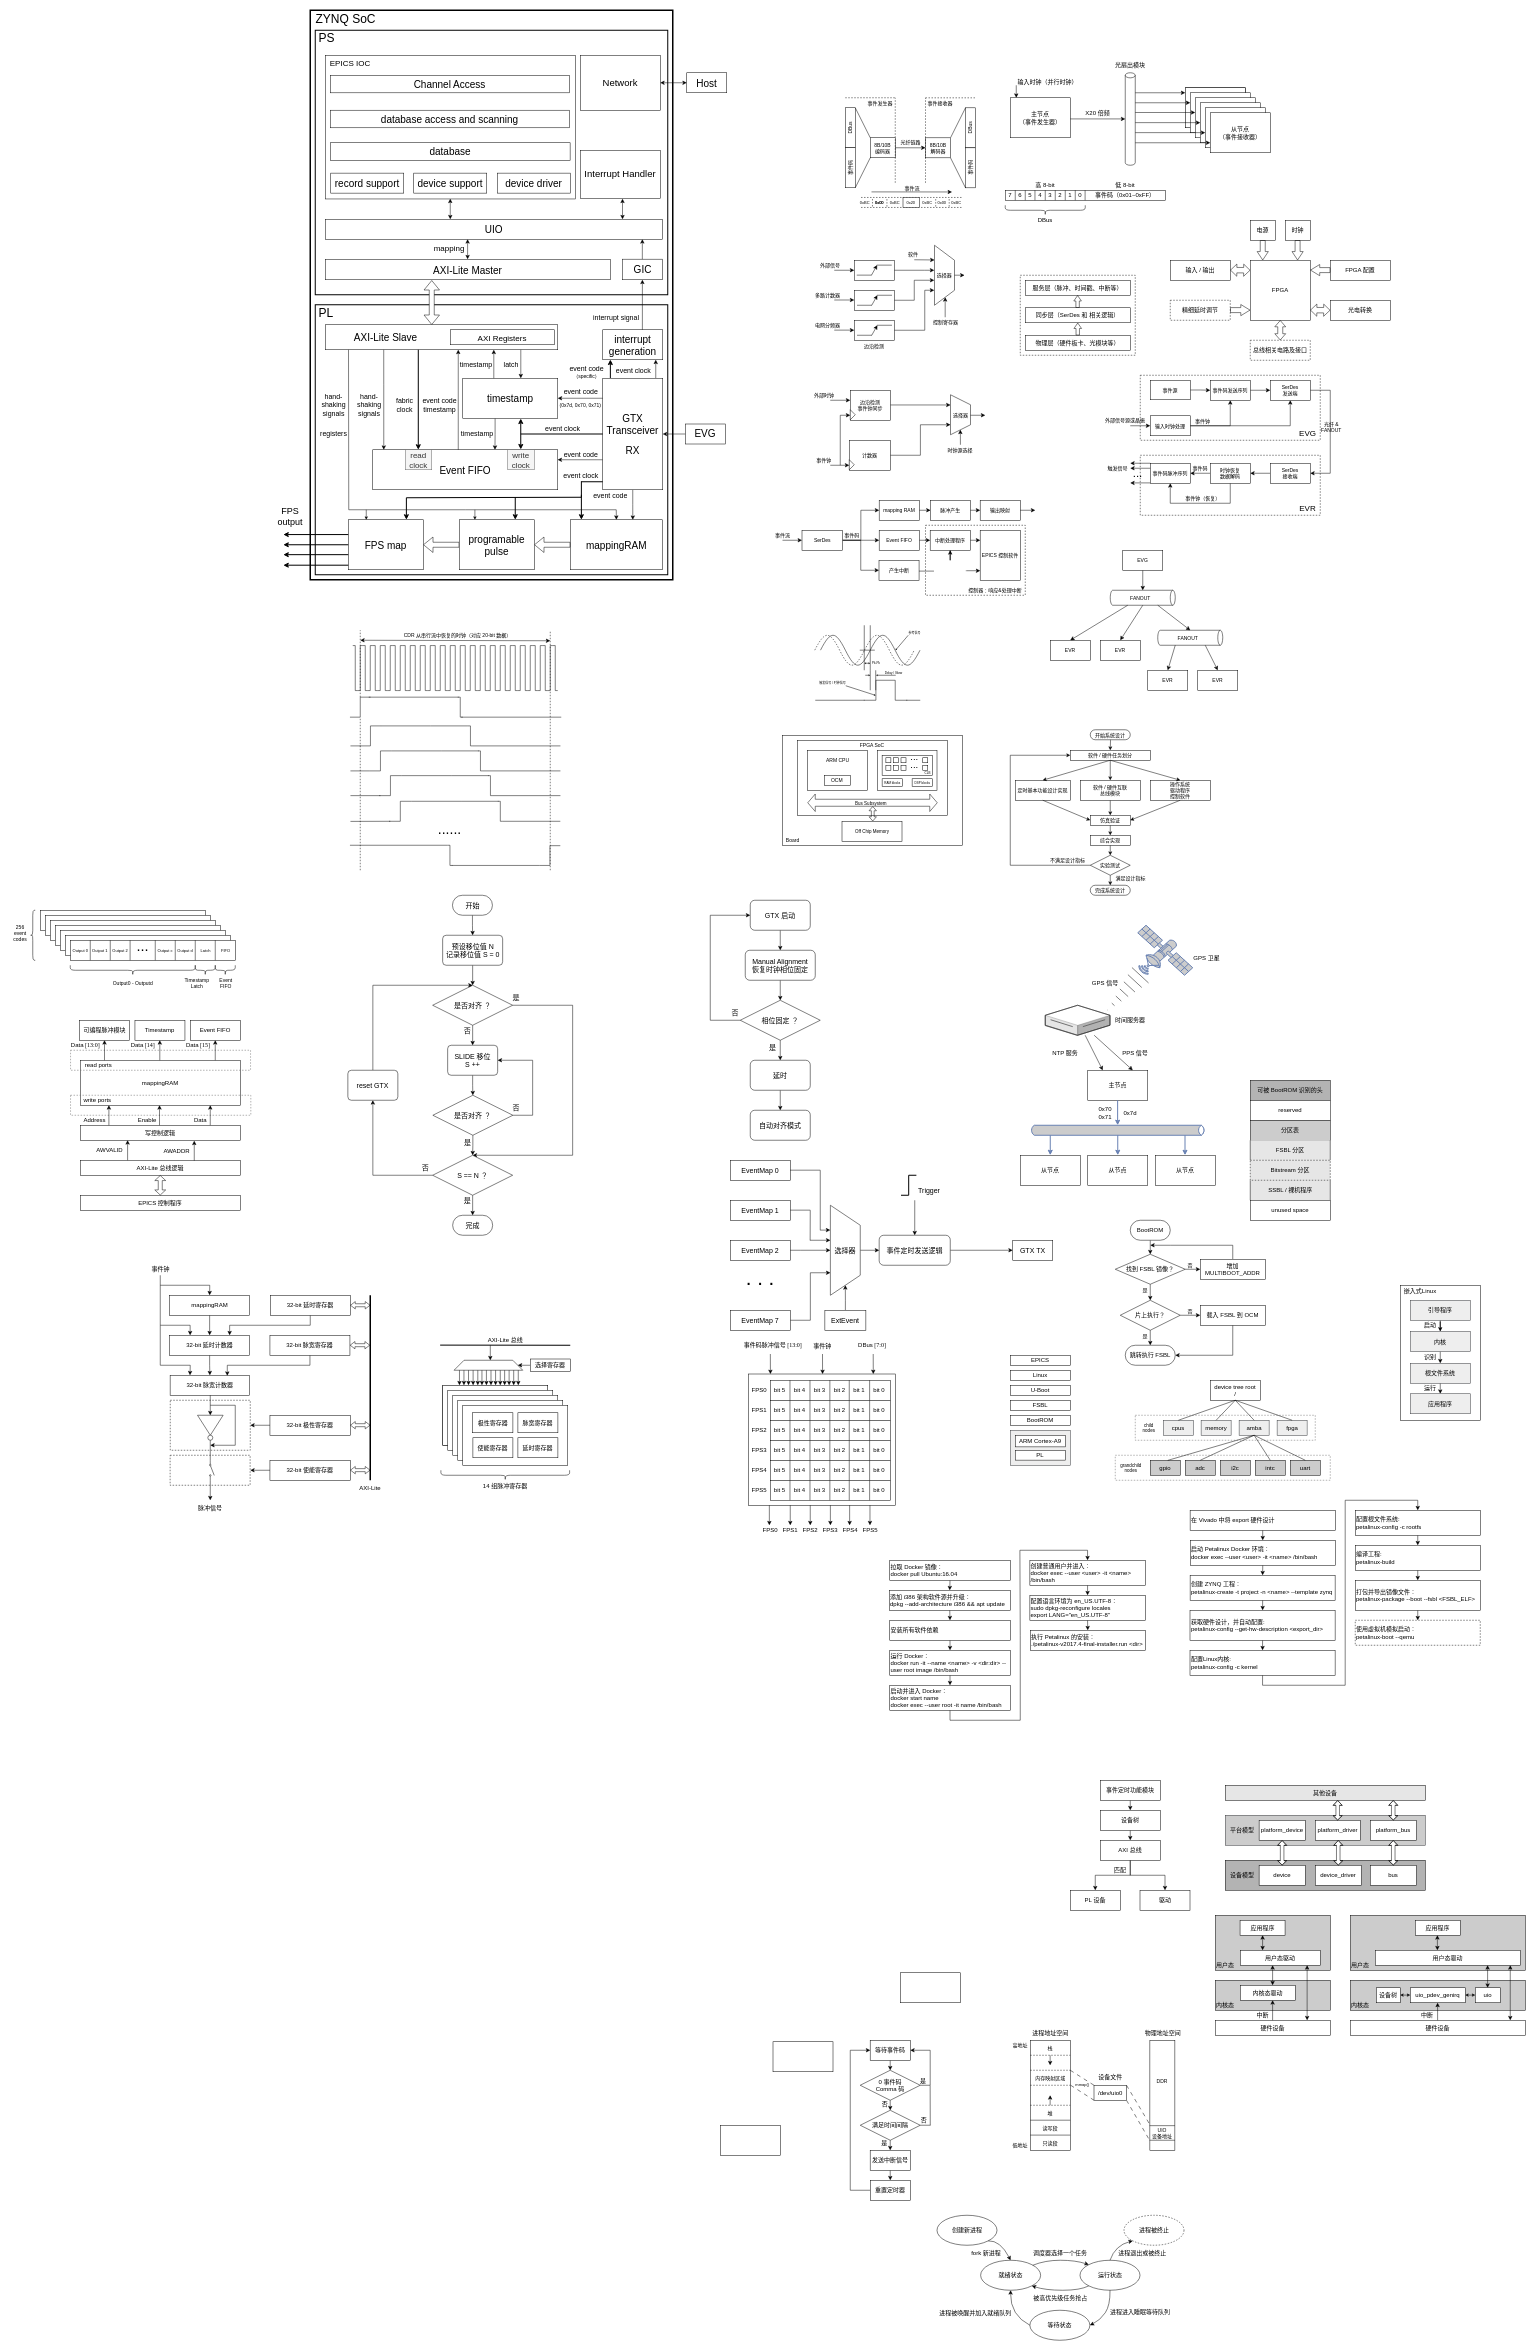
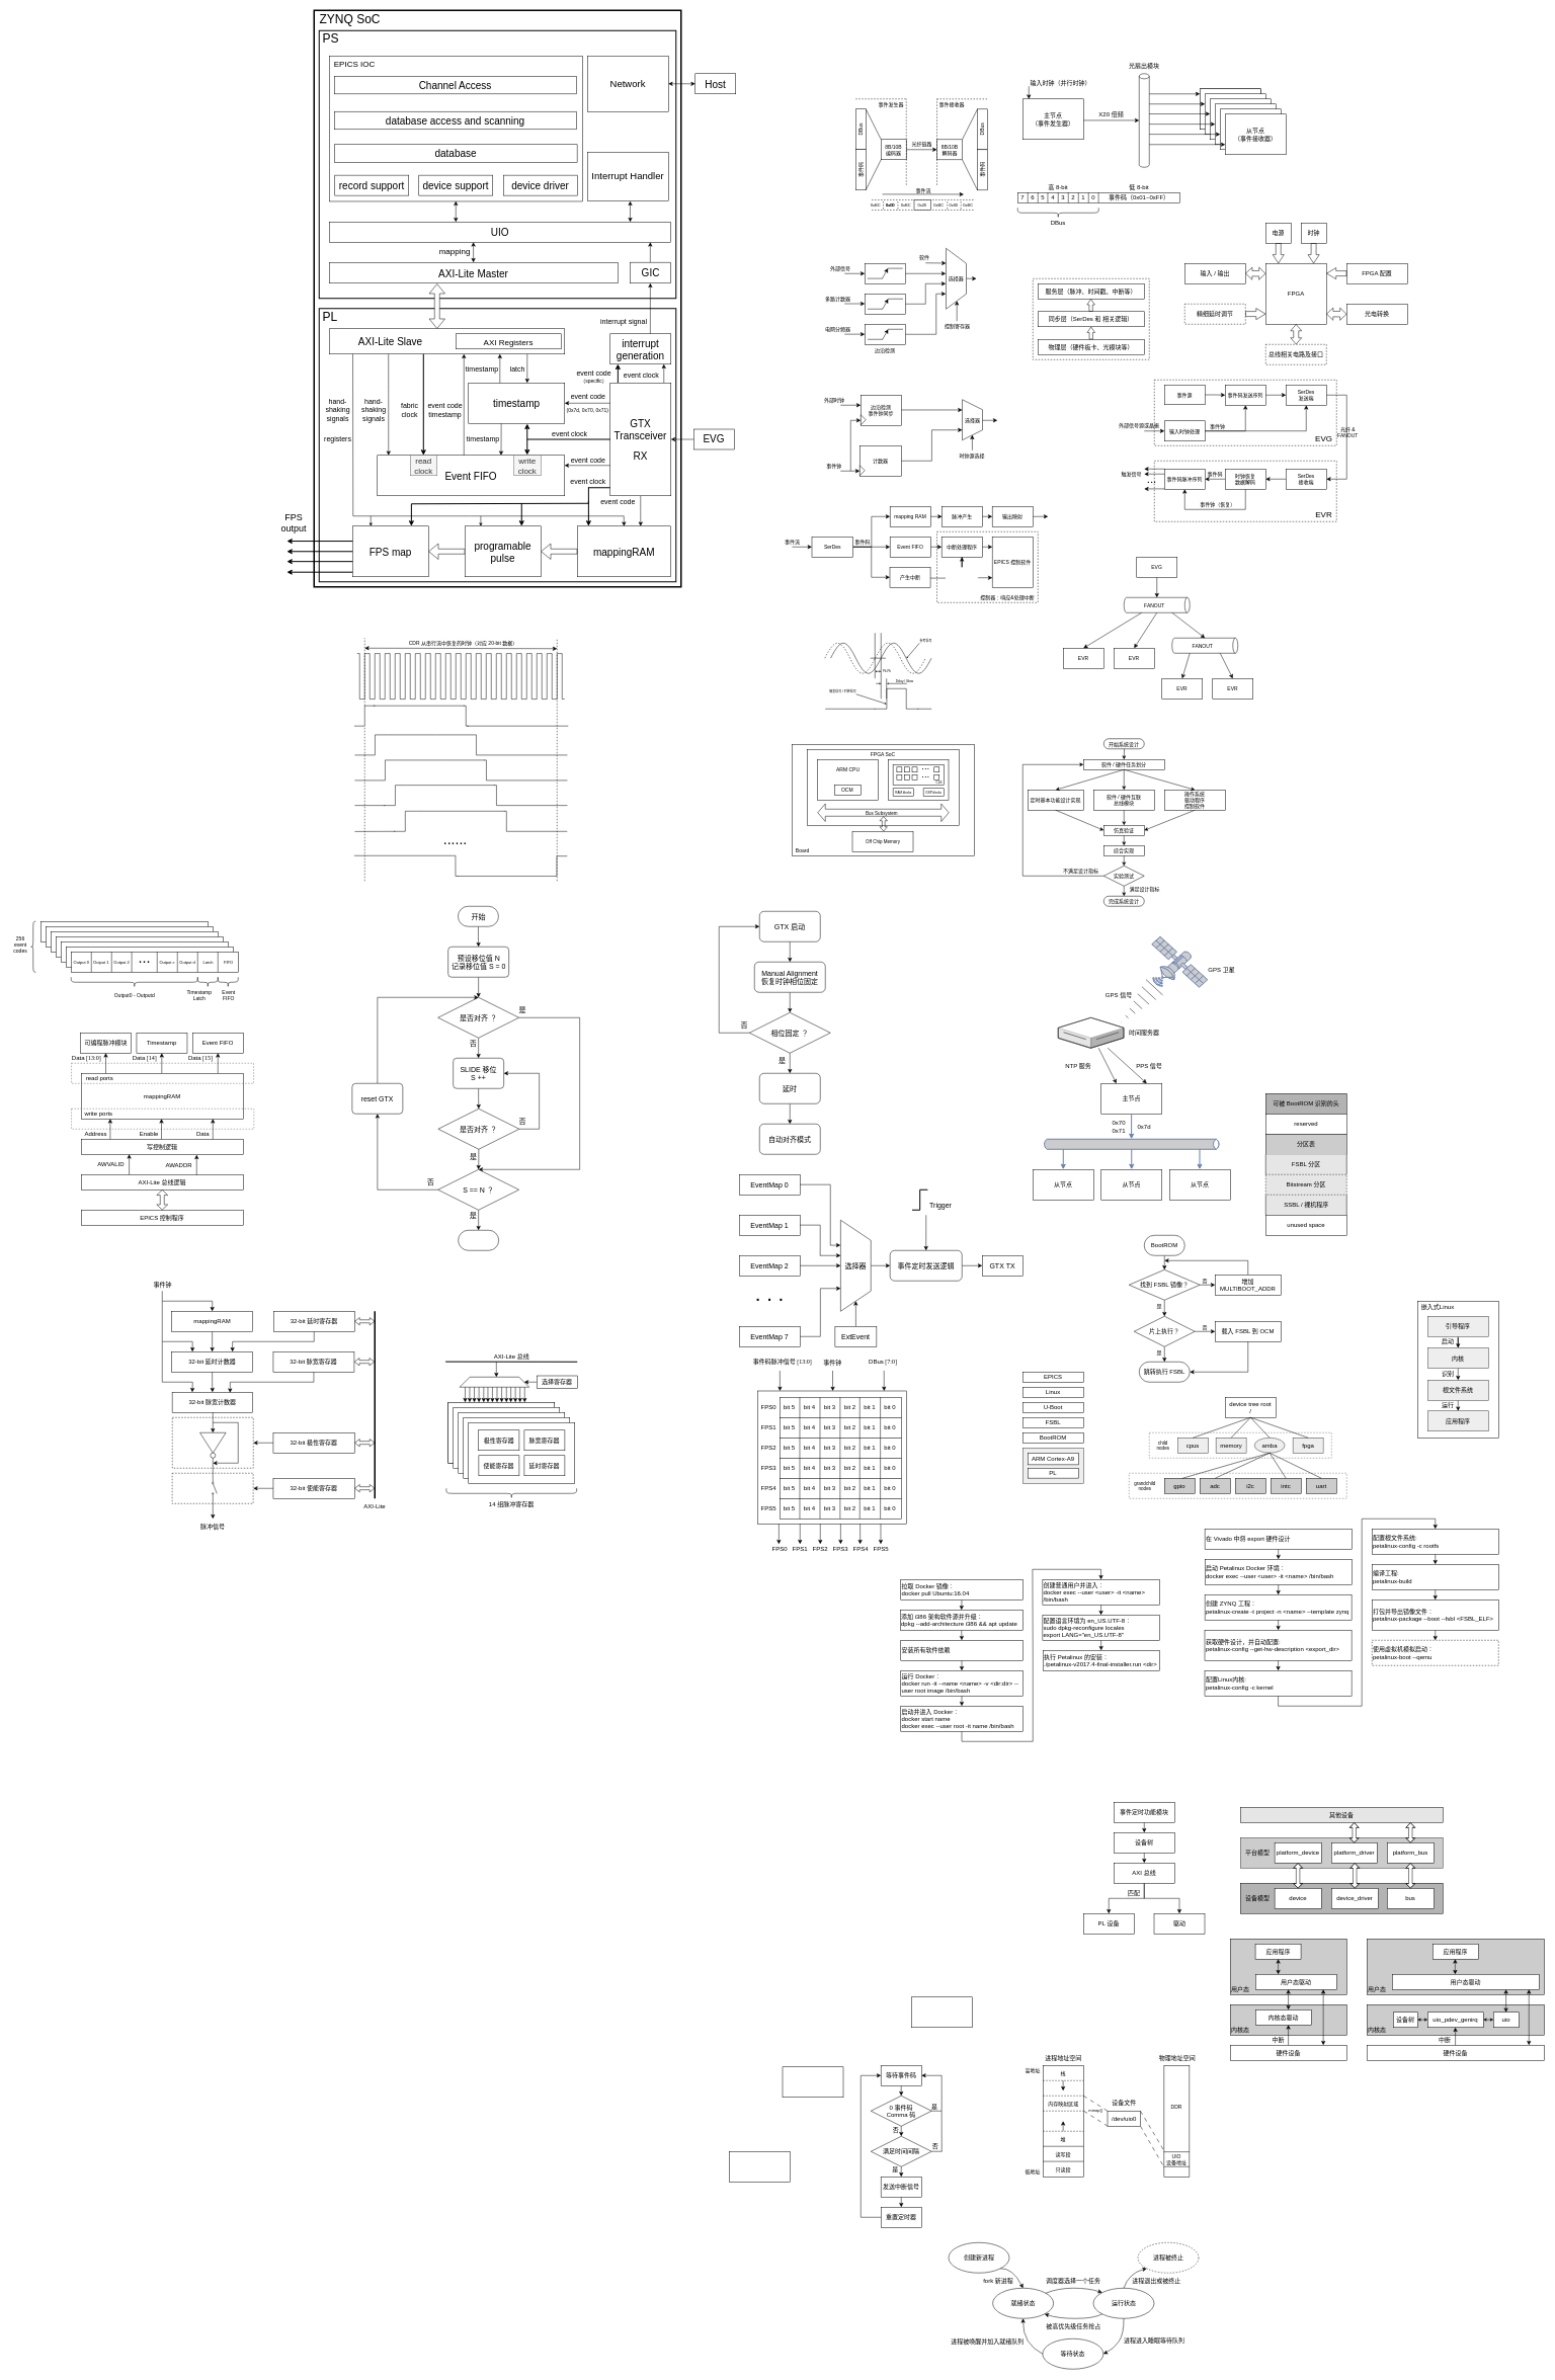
- <mxCell id="470" value="完成" style="text;html=1;strokeColor=none;fillColor=none;align=center;verticalAlign=middle;whiteSpace=wrap;rounded=0;fontSize=14;" parent="1" vertex="1"><mxGeometry x="920.21" y="2440" width="50" height="20" as="geometry" /></mxCell>
- <mxCell id="510" value="GTX TX" style="rounded=0;whiteSpace=wrap;html=1;strokeWidth=1;fontSize=14;" parent="1" vertex="1"><mxGeometry x="2025" y="2480" width="80" height="40" as="geometry" /></mxCell>
+ <mxCell id="510" value="GTX TX" style="rounded=0;whiteSpace=wrap;html=1;strokeWidth=1;fontSize=14;" parent="1" vertex="1"><mxGeometry x="1940" y="2480" width="80" height="40" as="geometry" /></mxCell>
- <mxCell id="804" value="amba" style="rounded=0;whiteSpace=wrap;html=1;flipH=1;fillColor=#eeeeee;strokeColor=#36393d;" vertex="1" parent="1"><mxGeometry x="2477.75" y="2840" width="60" height="30" as="geometry" /></mxCell>
+ <mxCell id="804" value="amba" style="ellipse;whiteSpace=wrap;html=1;flipH=1;fillColor=#eeeeee;strokeColor=#36393d;" vertex="1" parent="1"><mxGeometry x="2477.75" y="2840" width="60" height="30" as="geometry" /></mxCell>
